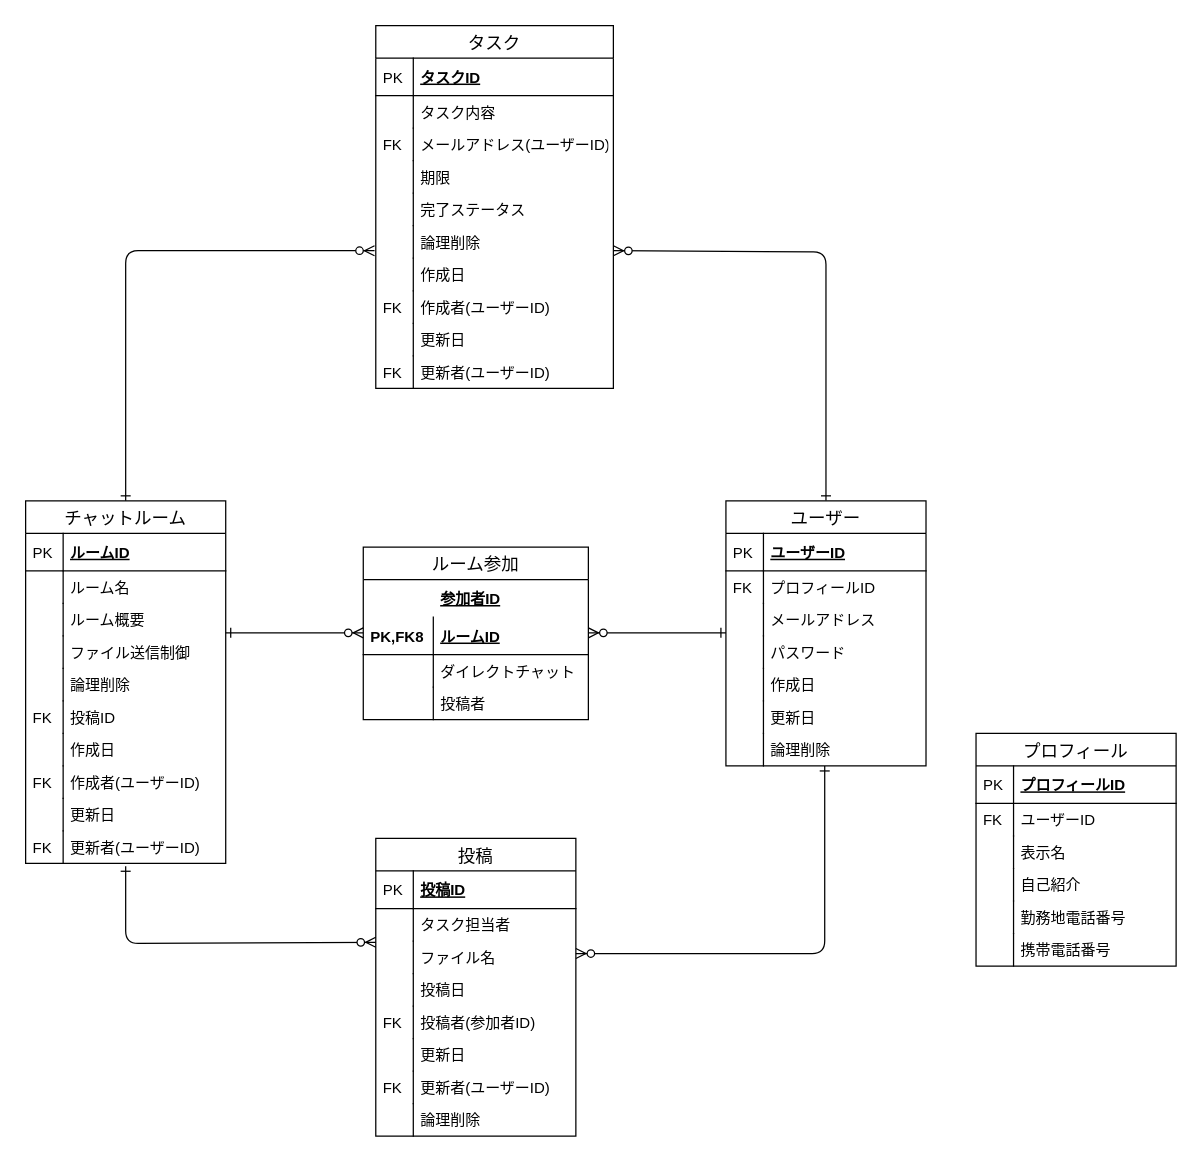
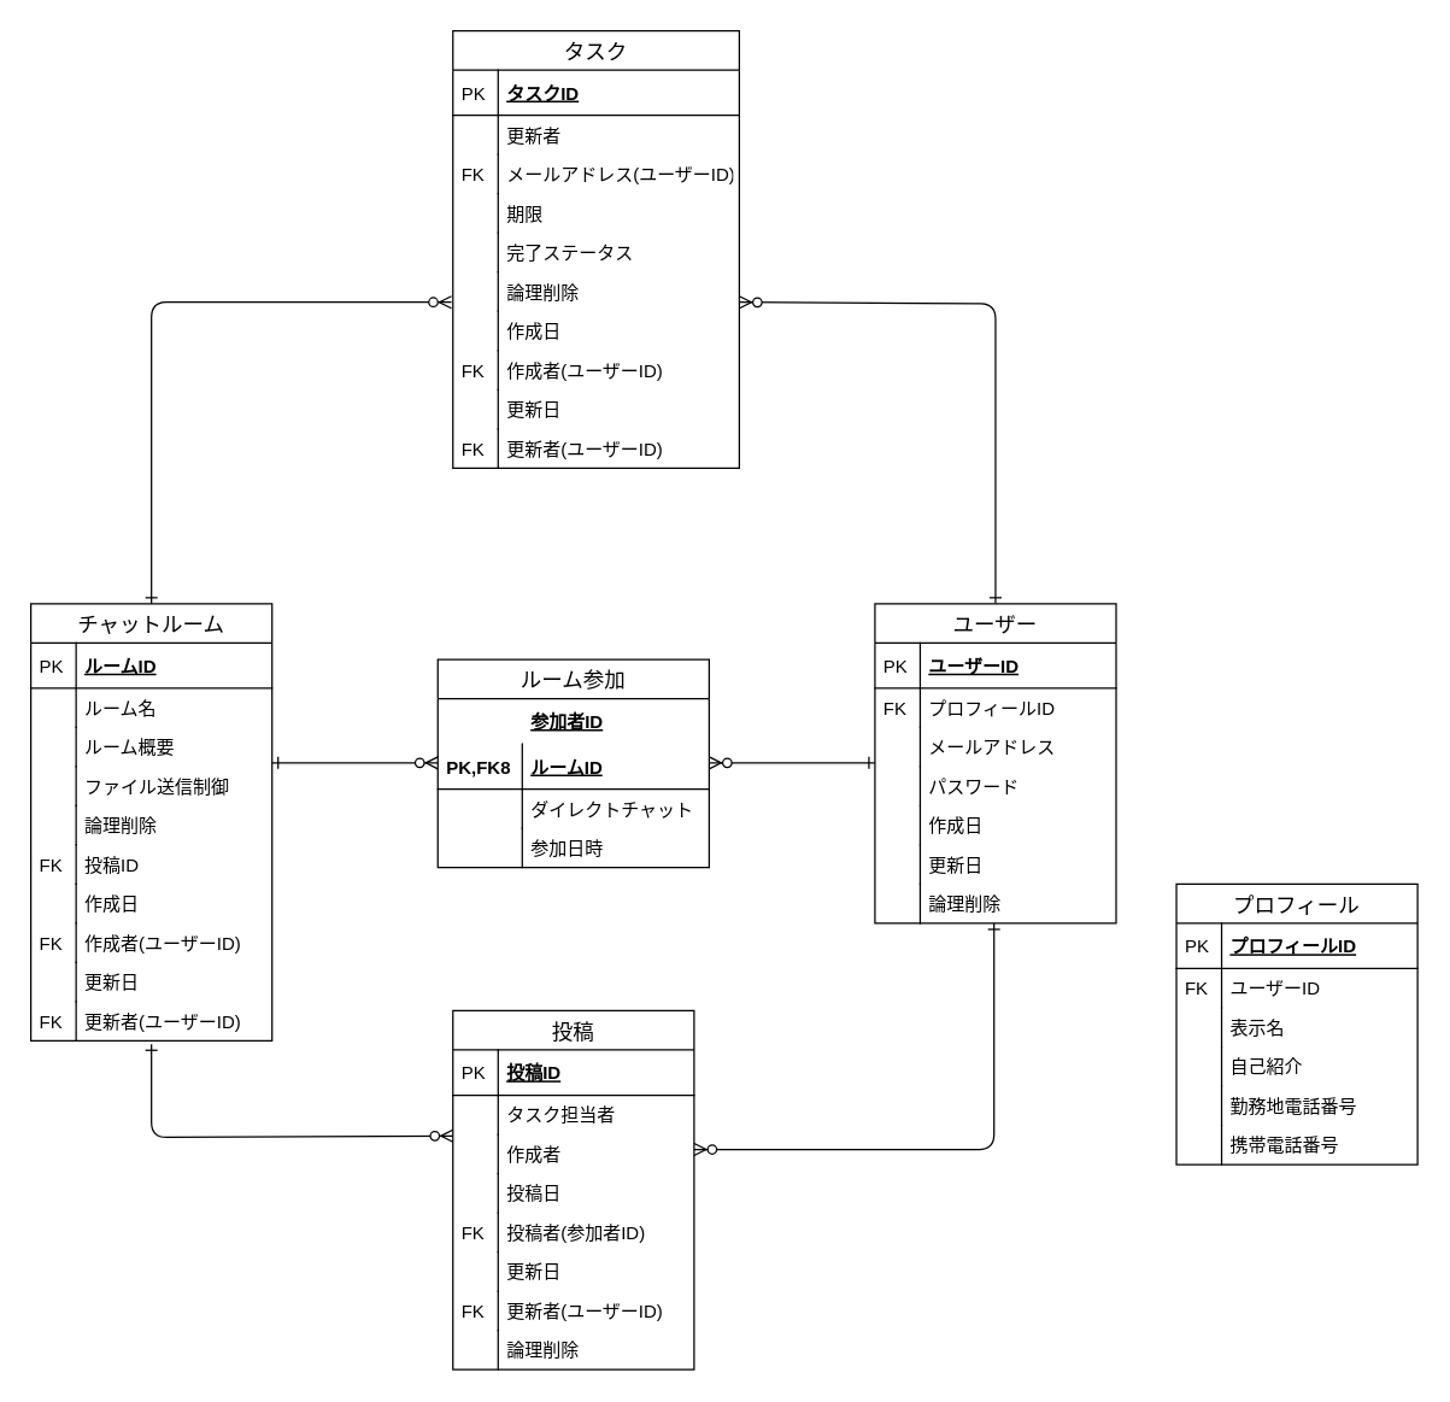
- <mxCell id="85" value="タスク内容" style="shape=partialRectangle;top=0;left=0;right=0;bottom=0;align=left;verticalAlign=top;fillColor=none;spacingLeft=34;spacingRight=4;overflow=hidden;rotatable=0;points=[[0,0.5],[1,0.5]];portConstraint=eastwest;dropTarget=0;fontSize=12;" parent="82" vertex="1"><mxGeometry y="56" width="190" height="26" as="geometry" /></mxCell>
+ <mxCell id="85" value="更新者" style="shape=partialRectangle;top=0;left=0;right=0;bottom=0;align=left;verticalAlign=top;fillColor=none;spacingLeft=34;spacingRight=4;overflow=hidden;rotatable=0;points=[[0,0.5],[1,0.5]];portConstraint=eastwest;dropTarget=0;fontSize=12;" parent="82" vertex="1"><mxGeometry y="56" width="190" height="26" as="geometry" /></mxCell>
- <mxCell id="78" value="投稿者" style="shape=partialRectangle;top=0;left=0;right=0;bottom=0;align=left;verticalAlign=top;fillColor=none;spacingLeft=60;spacingRight=4;overflow=hidden;rotatable=0;points=[[0,0.5],[1,0.5]];portConstraint=eastwest;dropTarget=0;fontSize=12;" parent="72" vertex="1"><mxGeometry y="112" width="180" height="26" as="geometry" /></mxCell>
+ <mxCell id="78" value="参加日時" style="shape=partialRectangle;top=0;left=0;right=0;bottom=0;align=left;verticalAlign=top;fillColor=none;spacingLeft=60;spacingRight=4;overflow=hidden;rotatable=0;points=[[0,0.5],[1,0.5]];portConstraint=eastwest;dropTarget=0;fontSize=12;" parent="72" vertex="1"><mxGeometry y="112" width="180" height="26" as="geometry" /></mxCell>
- <mxCell id="45" value="ファイル名" style="shape=partialRectangle;top=0;left=0;right=0;bottom=0;align=left;verticalAlign=top;fillColor=none;spacingLeft=34;spacingRight=4;overflow=hidden;rotatable=0;points=[[0,0.5],[1,0.5]];portConstraint=eastwest;dropTarget=0;fontSize=12;" vertex="1" parent="40"><mxGeometry y="82" width="160" height="26" as="geometry" /></mxCell>
+ <mxCell id="45" value="作成者" style="shape=partialRectangle;top=0;left=0;right=0;bottom=0;align=left;verticalAlign=top;fillColor=none;spacingLeft=34;spacingRight=4;overflow=hidden;rotatable=0;points=[[0,0.5],[1,0.5]];portConstraint=eastwest;dropTarget=0;fontSize=12;" vertex="1" parent="40"><mxGeometry y="82" width="160" height="26" as="geometry" /></mxCell>
